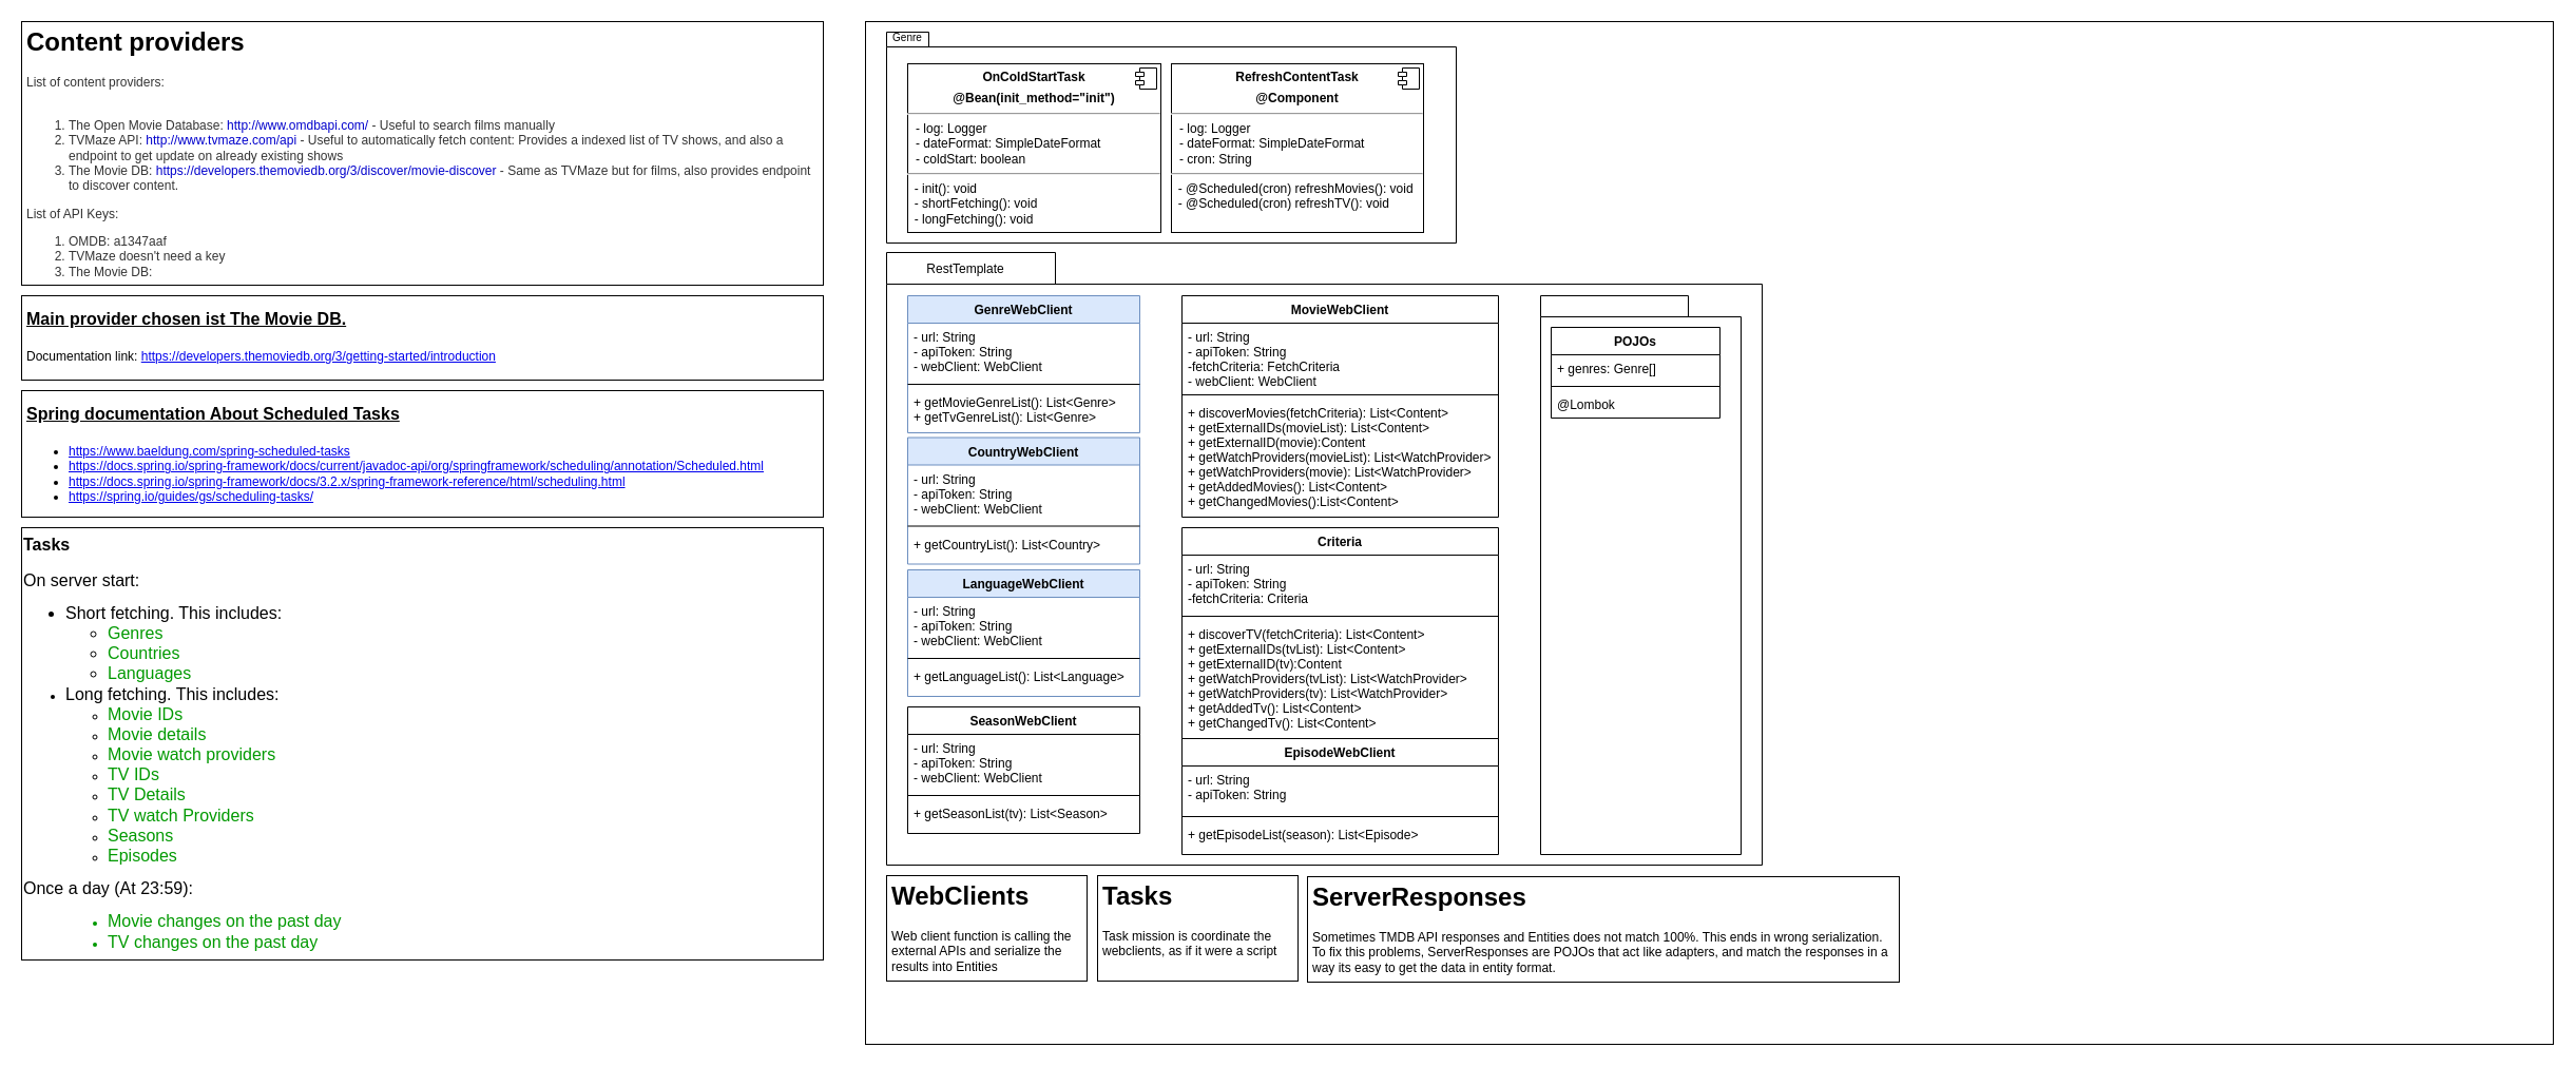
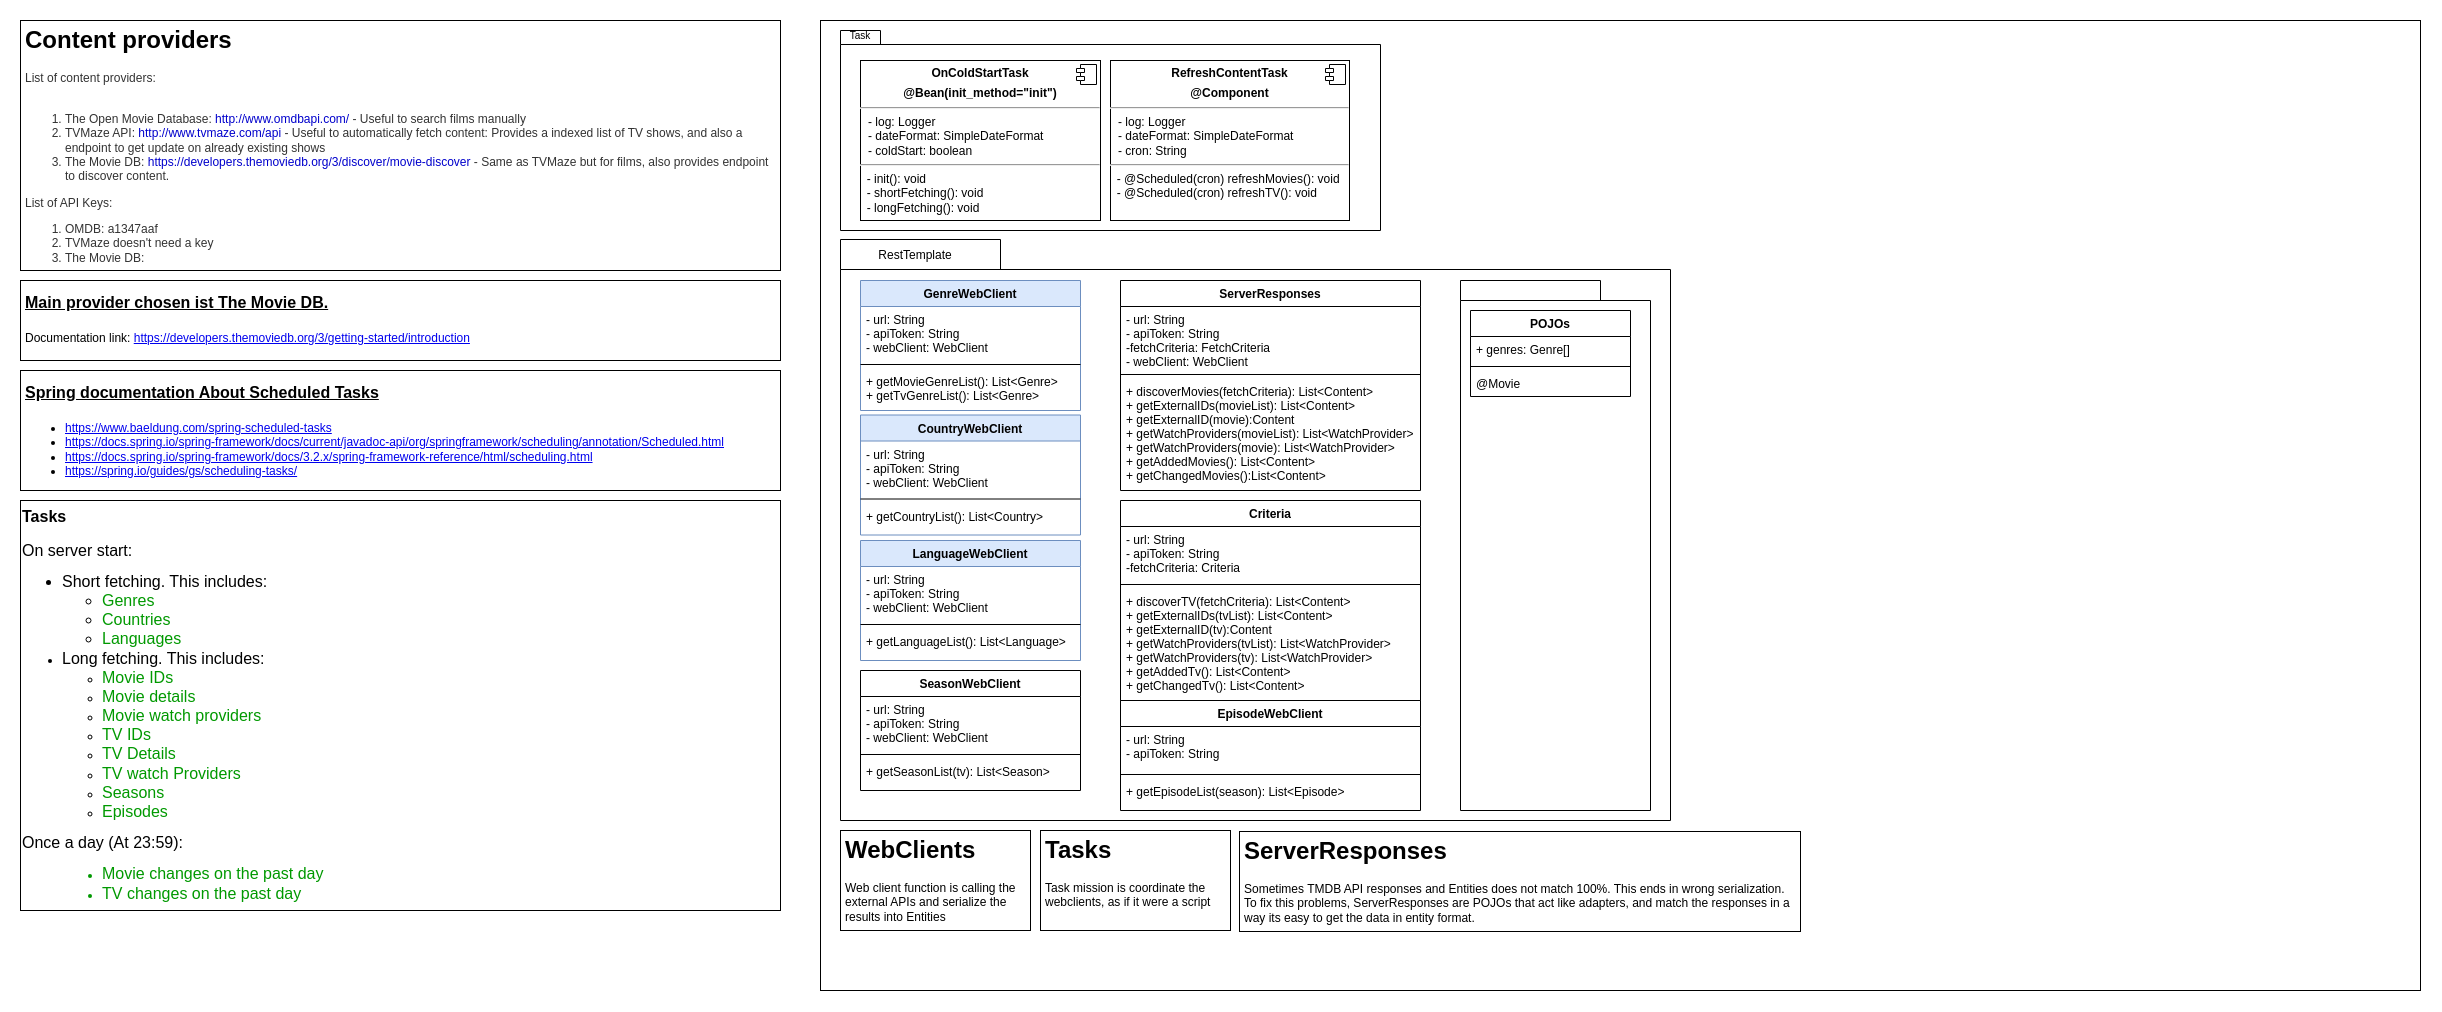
- <mxCell id="43" value="&lt;font style=&quot;font-size: 10px&quot;&gt;Genre&lt;/font&gt;" style="text;html=1;strokeColor=none;fillColor=none;align=center;verticalAlign=middle;whiteSpace=wrap;rounded=0;" parent="1" vertex="1"><mxGeometry x="840" y="30" width="40" height="10" as="geometry" /></mxCell>
+ <mxCell id="43" value="&lt;font style=&quot;font-size: 10px&quot;&gt;Task&lt;/font&gt;" style="text;html=1;strokeColor=none;fillColor=none;align=center;verticalAlign=middle;whiteSpace=wrap;rounded=0;" parent="1" vertex="1"><mxGeometry x="840" y="30" width="40" height="10" as="geometry" /></mxCell>
- <mxCell id="25" value="MovieWebClient" style="swimlane;fontStyle=1;align=center;verticalAlign=top;childLayout=stackLayout;horizontal=1;startSize=26;horizontalStack=0;resizeParent=1;resizeParentMax=0;resizeLast=0;collapsible=1;marginBottom=0;fillColor=none;" parent="1" vertex="1"><mxGeometry x="1120" y="280" width="300" height="210" as="geometry"><mxRectangle x="1280" y="330" width="150" height="26" as="alternateBounds" /></mxGeometry></mxCell>
+ <mxCell id="25" value="ServerResponses" style="swimlane;fontStyle=1;align=center;verticalAlign=top;childLayout=stackLayout;horizontal=1;startSize=26;horizontalStack=0;resizeParent=1;resizeParentMax=0;resizeLast=0;collapsible=1;marginBottom=0;fillColor=none;" parent="1" vertex="1"><mxGeometry x="1120" y="280" width="300" height="210" as="geometry"><mxRectangle x="1280" y="330" width="150" height="26" as="alternateBounds" /></mxGeometry></mxCell>
- <mxCell id="49" value="@Lombok" style="text;strokeColor=none;fillColor=none;align=left;verticalAlign=top;spacingLeft=4;spacingRight=4;overflow=hidden;rotatable=0;points=[[0,0.5],[1,0.5]];portConstraint=eastwest;" parent="46" vertex="1"><mxGeometry y="60" width="160" height="26" as="geometry" /></mxCell>
+ <mxCell id="49" value="@Movie" style="text;strokeColor=none;fillColor=none;align=left;verticalAlign=top;spacingLeft=4;spacingRight=4;overflow=hidden;rotatable=0;points=[[0,0.5],[1,0.5]];portConstraint=eastwest;" parent="46" vertex="1"><mxGeometry y="60" width="160" height="26" as="geometry" /></mxCell>
